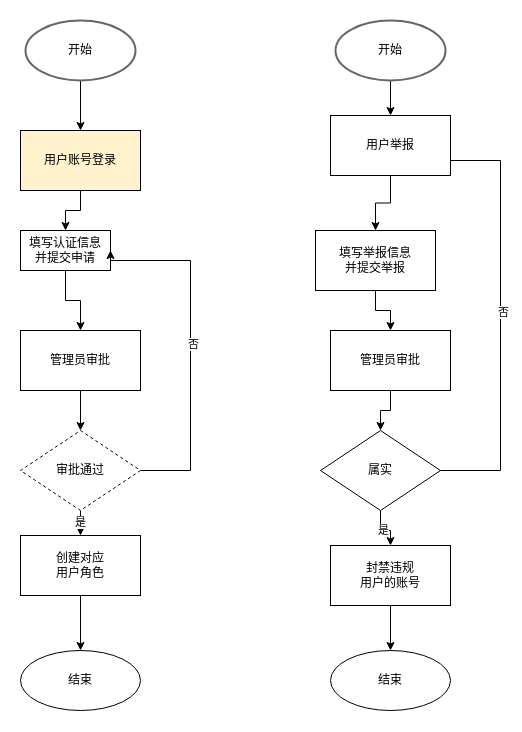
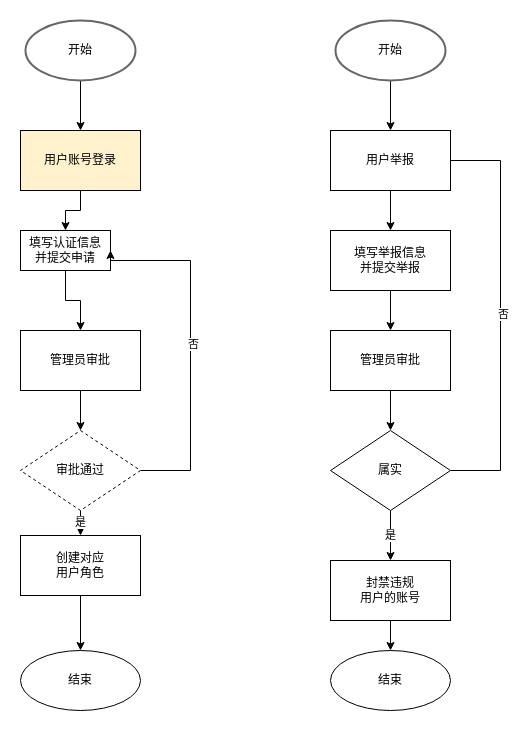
- <mxCell id="18" value="用户举报" style="whiteSpace=wrap;html=1;rounded=0;glass=0;strokeWidth=1;shadow=0;" vertex="1" parent="1"><mxGeometry x="330" y="115" width="120" height="60" as="geometry" /></mxCell>
+ <mxCell id="18" value="用户举报" style="whiteSpace=wrap;html=1;rounded=0;glass=0;strokeWidth=1;shadow=0;" vertex="1" parent="1"><mxGeometry x="330" y="130" width="120" height="60" as="geometry" /></mxCell>
- <mxCell id="20" value="填写举报信息&lt;br&gt;并提交举报" style="whiteSpace=wrap;html=1;rounded=0;glass=0;strokeWidth=1;shadow=0;" vertex="1" parent="1"><mxGeometry x="315" y="230" width="120" height="60" as="geometry" /></mxCell>
+ <mxCell id="20" value="填写举报信息&lt;br&gt;并提交举报" style="whiteSpace=wrap;html=1;rounded=0;glass=0;strokeWidth=1;shadow=0;" vertex="1" parent="1"><mxGeometry x="330" y="230" width="120" height="60" as="geometry" /></mxCell>
- <mxCell id="26" value="属实" style="rhombus;whiteSpace=wrap;html=1;rounded=0;glass=0;strokeWidth=1;shadow=0;" vertex="1" parent="1"><mxGeometry x="320" y="430" width="120" height="80" as="geometry" /></mxCell>
+ <mxCell id="26" value="属实" style="rhombus;whiteSpace=wrap;html=1;rounded=0;glass=0;strokeWidth=1;shadow=0;" vertex="1" parent="1"><mxGeometry x="330" y="430" width="120" height="80" as="geometry" /></mxCell>
- <mxCell id="28" value="封禁违规&lt;br&gt;用户的账号" style="whiteSpace=wrap;html=1;rounded=0;glass=0;strokeWidth=1;shadow=0;" vertex="1" parent="1"><mxGeometry x="330" y="545" width="120" height="60" as="geometry" /></mxCell>
+ <mxCell id="28" value="封禁违规&lt;br&gt;用户的账号" style="whiteSpace=wrap;html=1;rounded=0;glass=0;strokeWidth=1;shadow=0;" vertex="1" parent="1"><mxGeometry x="330" y="560" width="120" height="60" as="geometry" /></mxCell>
